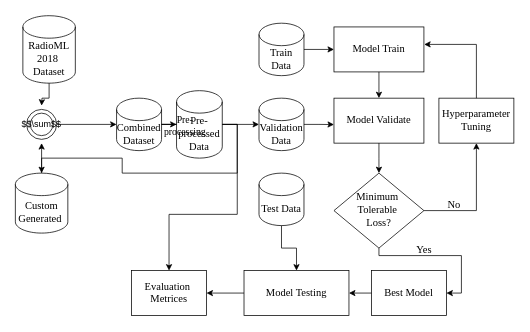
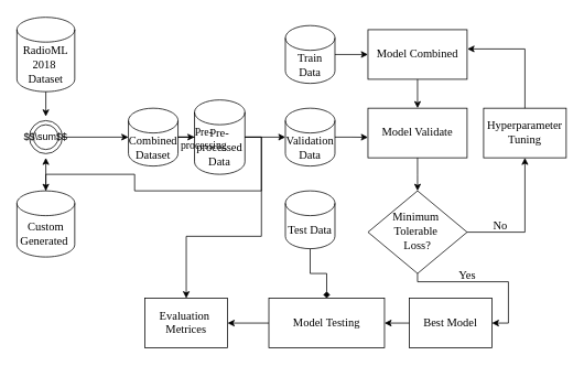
- <mxCell id="3" value="RadioML 2018&amp;nbsp;&lt;div&gt;Dataset&lt;/div&gt;" style="shape=cylinder3;whiteSpace=wrap;html=1;boundedLbl=1;backgroundOutline=1;size=15;fontColor=default;fillColor=none;fontFamily=Times New Roman;fontSize=14;" parent="1" vertex="1"><mxGeometry x="30" y="20" width="70" height="90" as="geometry" /></mxCell>
+ <mxCell id="3" value="RadioML 2018&amp;nbsp;&lt;div&gt;Dataset&lt;/div&gt;" style="shape=cylinder3;whiteSpace=wrap;html=1;boundedLbl=1;backgroundOutline=1;size=15;fontColor=default;fillColor=none;fontFamily=Times New Roman;fontSize=14;" parent="1" vertex="1"><mxGeometry x="20" y="20" width="70" height="90" as="geometry" /></mxCell>
- <mxCell id="15" value="Model Train" style="rounded=0;whiteSpace=wrap;html=1;fillColor=none;fontFamily=Times New Roman;fontSize=14;" parent="1" vertex="1"><mxGeometry x="445" y="35" width="120" height="60" as="geometry" /></mxCell>
+ <mxCell id="15" value="Model Combined" style="rounded=0;whiteSpace=wrap;html=1;fillColor=none;fontFamily=Times New Roman;fontSize=14;" parent="1" vertex="1"><mxGeometry x="445" y="35" width="120" height="60" as="geometry" /></mxCell>
- <mxCell id="11" style="edgeStyle=orthogonalEdgeStyle;rounded=0;orthogonalLoop=1;jettySize=auto;html=1;exitX=0.5;exitY=1;exitDx=0;exitDy=0;exitPerimeter=0;entryX=0.5;entryY=0;entryDx=0;entryDy=0;fontFamily=Times New Roman;fontSize=14;" parent="1" source="12" target="22" edge="1"><mxGeometry relative="1" as="geometry" /></mxCell>
+ <mxCell id="11" style="edgeStyle=orthogonalEdgeStyle;rounded=0;orthogonalLoop=1;jettySize=auto;html=1;exitX=0.5;exitY=1;exitDx=0;exitDy=0;exitPerimeter=0;entryX=0.5;entryY=0;entryDx=0;entryDy=0;fontFamily=Times New Roman;fontSize=14;endArrow=diamond;" parent="1" source="12" target="22" edge="1"><mxGeometry relative="1" as="geometry" /></mxCell>
